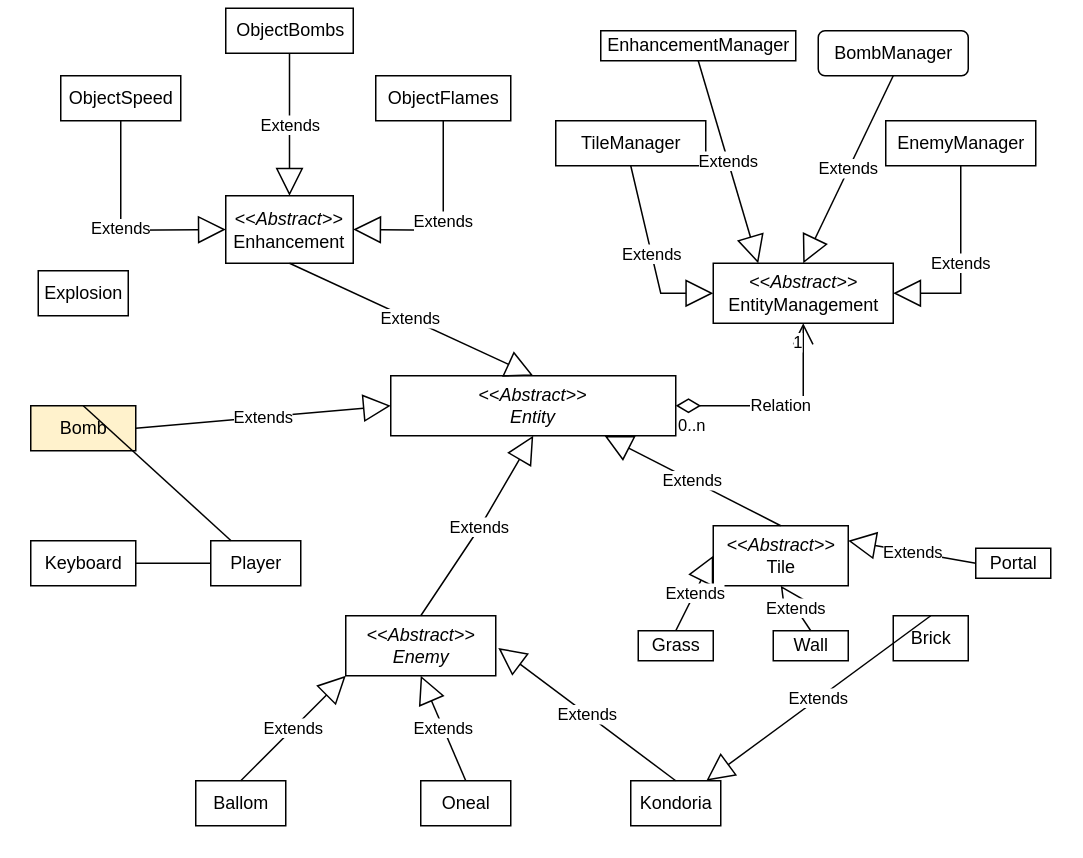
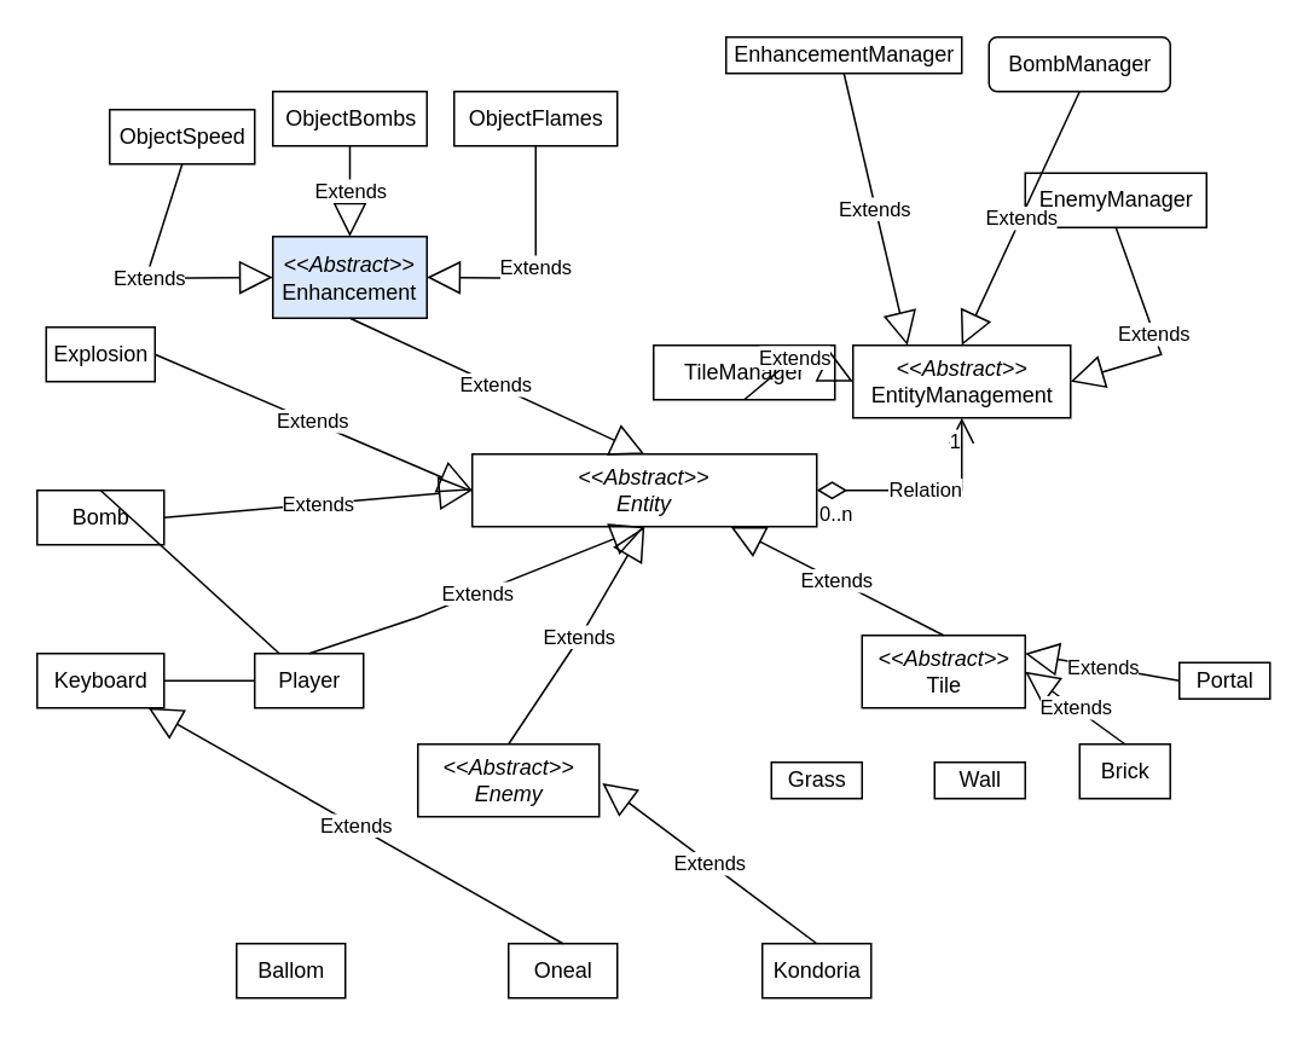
- <mxCell id="33" value="ObjectBombs" style="html=1;" parent="1" vertex="1"><mxGeometry x="150" y="5" width="85" height="30" as="geometry" /></mxCell>
+ <mxCell id="33" value="ObjectBombs" style="html=1;" parent="1" vertex="1"><mxGeometry x="150" y="50" width="85" height="30" as="geometry" /></mxCell>
- <mxCell id="32" value="ObjectSpeed" style="html=1;" parent="1" vertex="1"><mxGeometry x="40" y="50" width="80" height="30" as="geometry" /></mxCell>
+ <mxCell id="32" value="ObjectSpeed" style="html=1;" parent="1" vertex="1"><mxGeometry x="60" y="60" width="80" height="30" as="geometry" /></mxCell>
- <mxCell id="19" value="TileManager" style="html=1;" parent="1" vertex="1"><mxGeometry x="370" y="80" width="100" height="30" as="geometry" /></mxCell>
+ <mxCell id="19" value="TileManager" style="html=1;" parent="1" vertex="1"><mxGeometry x="360" y="190" width="100" height="30" as="geometry" /></mxCell>
- <mxCell id="20" value="EnemyManager" style="html=1;" parent="1" vertex="1"><mxGeometry x="590" y="80" width="100" height="30" as="geometry" /></mxCell>
+ <mxCell id="20" value="EnemyManager" style="html=1;" parent="1" vertex="1"><mxGeometry x="565" y="95" width="100" height="30" as="geometry" /></mxCell>
- <mxCell id="30" value="&amp;lt;&amp;lt;&lt;i&gt;Abstract&amp;gt;&amp;gt;&lt;/i&gt;&lt;br&gt;Enhancement" style="whiteSpace=wrap;html=1;" parent="1" vertex="1"><mxGeometry x="150" y="130" width="85" height="45" as="geometry" /></mxCell>
+ <mxCell id="30" value="&amp;lt;&amp;lt;&lt;i&gt;Abstract&amp;gt;&amp;gt;&lt;/i&gt;&lt;br&gt;Enhancement" style="whiteSpace=wrap;html=1;fillColor=#dae8fc;" parent="1" vertex="1"><mxGeometry x="150" y="130" width="85" height="45" as="geometry" /></mxCell>
- <mxCell id="15" value="&amp;lt;&amp;lt;&lt;i&gt;Abstract&amp;gt;&amp;gt;&lt;/i&gt;&lt;br&gt;EntityManagement" style="html=1;" parent="1" vertex="1"><mxGeometry x="475" y="175" width="120" height="40" as="geometry" /></mxCell>
+ <mxCell id="15" value="&amp;lt;&amp;lt;&lt;i&gt;Abstract&amp;gt;&amp;gt;&lt;/i&gt;&lt;br&gt;EntityManagement" style="html=1;" parent="1" vertex="1"><mxGeometry x="470" y="190" width="120" height="40" as="geometry" /></mxCell>
+ <mxCell id="26" value="Extends" style="endArrow=block;endSize=16;endFill=0;html=1;rounded=0;exitX=1;exitY=0.5;exitDx=0;exitDy=0;entryX=0;entryY=0.5;entryDx=0;entryDy=0;" parent="1" source="25" target="3" edge="1"><mxGeometry width="160" relative="1" as="geometry"><mxPoint x="340" y="220" as="sourcePoint" /><mxPoint x="500" y="220" as="targetPoint" /></mxGeometry></mxCell>
- <mxCell id="24" value="Bomb" style="html=1;fillColor=#fff2cc;" parent="1" vertex="1"><mxGeometry x="20" y="270" width="70" height="30" as="geometry" /></mxCell>
+ <mxCell id="24" value="Bomb" style="html=1;" parent="1" vertex="1"><mxGeometry x="20" y="270" width="70" height="30" as="geometry" /></mxCell>
+ <mxCell id="4" value="Extends" style="endArrow=block;endSize=16;endFill=0;html=1;rounded=0;exitX=0.5;exitY=0;exitDx=0;exitDy=0;entryX=0.5;entryY=1;entryDx=0;entryDy=0;" parent="1" source="2" target="3" edge="1"><mxGeometry width="160" relative="1" as="geometry"><mxPoint x="260" y="370" as="sourcePoint" /><mxPoint x="210" y="300" as="targetPoint" /><Array as="points"><mxPoint x="230" y="340" /></Array></mxGeometry></mxCell>
- <mxCell id="45" value="Extends" style="endArrow=block;endSize=16;endFill=0;html=1;rounded=0;exitX=0.5;exitY=0;exitDx=0;exitDy=0;entryX=0;entryY=0.5;entryDx=0;entryDy=0;" parent="1" source="41" target="38" edge="1"><mxGeometry width="160" relative="1" as="geometry"><mxPoint x="485" y="390" as="sourcePoint" /><mxPoint x="645" y="390" as="targetPoint" /></mxGeometry></mxCell>
- <mxCell id="43" value="Extends" style="endArrow=block;endSize=16;endFill=0;html=1;rounded=0;exitX=0.5;exitY=0;exitDx=0;exitDy=0;entryX=0.5;entryY=1;entryDx=0;entryDy=0;" parent="1" source="39" target="38" edge="1"><mxGeometry width="160" relative="1" as="geometry"><mxPoint x="485" y="390" as="sourcePoint" /><mxPoint x="645" y="390" as="targetPoint" /></mxGeometry></mxCell>
- <mxCell id="44" value="Extends" style="endArrow=block;endSize=16;endFill=0;html=1;rounded=0;exitX=0.5;exitY=0;exitDx=0;exitDy=0;" parent="1" source="40" target="9" edge="1"><mxGeometry width="160" relative="1" as="geometry"><mxPoint x="485" y="390" as="sourcePoint" /><mxPoint x="645" y="390" as="targetPoint" /></mxGeometry></mxCell>
+ <mxCell id="44" value="Extends" style="endArrow=block;endSize=16;endFill=0;html=1;rounded=0;exitX=0.5;exitY=0;exitDx=0;exitDy=0;entryX=1;entryY=0.5;entryDx=0;entryDy=0;" parent="1" source="40" target="38" edge="1"><mxGeometry width="160" relative="1" as="geometry"><mxPoint x="485" y="390" as="sourcePoint" /><mxPoint x="645" y="390" as="targetPoint" /></mxGeometry></mxCell>
- <mxCell id="10" value="Extends" style="endArrow=block;endSize=16;endFill=0;html=1;rounded=0;entryX=0;entryY=1;entryDx=0;entryDy=0;exitX=0.5;exitY=0;exitDx=0;exitDy=0;" parent="1" source="7" target="5" edge="1"><mxGeometry width="160" relative="1" as="geometry"><mxPoint x="140" y="520" as="sourcePoint" /><mxPoint x="300" y="520" as="targetPoint" /></mxGeometry></mxCell>
- <mxCell id="11" value="Extends" style="endArrow=block;endSize=16;endFill=0;html=1;rounded=0;exitX=0.5;exitY=0;exitDx=0;exitDy=0;entryX=0.5;entryY=1;entryDx=0;entryDy=0;" parent="1" source="8" target="5" edge="1"><mxGeometry width="160" relative="1" as="geometry"><mxPoint x="250" y="650" as="sourcePoint" /><mxPoint x="410" y="650" as="targetPoint" /><mxPoint as="offset" /></mxGeometry></mxCell>
+ <mxCell id="11" value="Extends" style="endArrow=block;endSize=16;endFill=0;html=1;rounded=0;exitX=0.5;exitY=0;exitDx=0;exitDy=0;" parent="1" source="8" target="13" edge="1"><mxGeometry width="160" relative="1" as="geometry"><mxPoint x="250" y="650" as="sourcePoint" /><mxPoint x="410" y="650" as="targetPoint" /><mxPoint as="offset" /></mxGeometry></mxCell>
